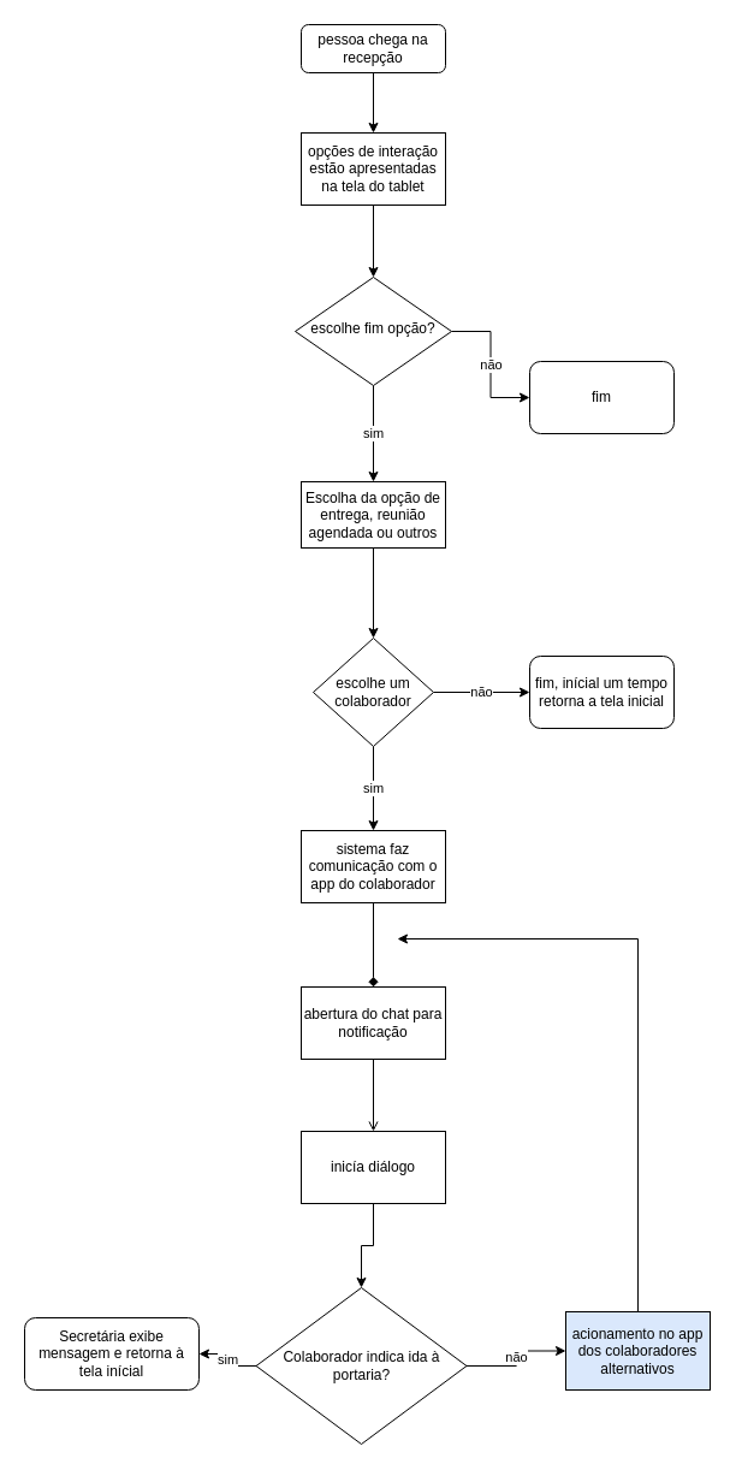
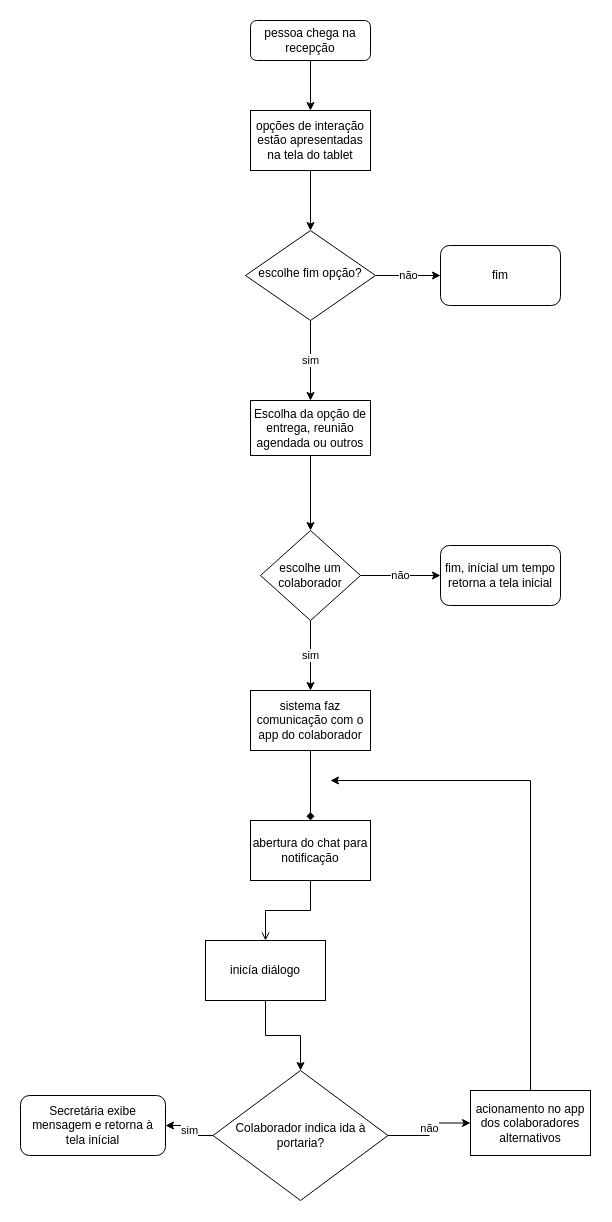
- <mxCell id="11" value="fim" style="rounded=1;whiteSpace=wrap;html=1;" vertex="1" parent="1"><mxGeometry x="440" y="300" width="120" height="60" as="geometry" /></mxCell>
+ <mxCell id="11" value="fim" style="rounded=1;whiteSpace=wrap;html=1;" vertex="1" parent="1"><mxGeometry x="440" y="245" width="120" height="60" as="geometry" /></mxCell>
- <mxCell id="21" value="inicía diálogo" style="rounded=0;whiteSpace=wrap;html=1;" vertex="1" parent="1"><mxGeometry x="250" y="940" width="120" height="60" as="geometry" /></mxCell>
+ <mxCell id="21" value="inicía diálogo" style="rounded=0;whiteSpace=wrap;html=1;" vertex="1" parent="1"><mxGeometry x="205" y="940" width="120" height="60" as="geometry" /></mxCell>
- <mxCell id="27" value="acionamento no app dos colaboradores alternativos" style="rounded=0;whiteSpace=wrap;html=1;fillColor=#dae8fc;" vertex="1" parent="1"><mxGeometry x="470" y="1090" width="120" height="65" as="geometry" /></mxCell>
+ <mxCell id="27" value="acionamento no app dos colaboradores alternativos" style="rounded=0;whiteSpace=wrap;html=1;" vertex="1" parent="1"><mxGeometry x="470" y="1090" width="120" height="65" as="geometry" /></mxCell>
